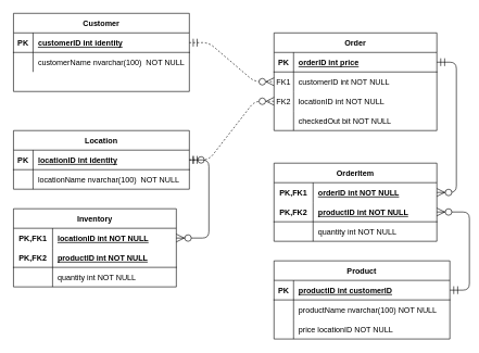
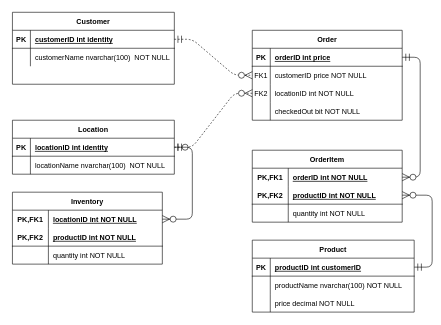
- <mxCell id="8" value="customerID int NOT NULL" style="shape=partialRectangle;overflow=hidden;connectable=0;fillColor=none;top=0;left=0;bottom=0;right=0;align=left;spacingLeft=6;" parent="6" vertex="1"><mxGeometry x="30" width="220" height="30" as="geometry" /></mxCell>
+ <mxCell id="8" value="customerID price NOT NULL" style="shape=partialRectangle;overflow=hidden;connectable=0;fillColor=none;top=0;left=0;bottom=0;right=0;align=left;spacingLeft=6;" parent="6" vertex="1"><mxGeometry x="30" width="220" height="30" as="geometry" /></mxCell>
- <mxCell id="53" value="price locationID NOT NULL" style="shape=partialRectangle;connectable=0;fillColor=none;top=0;left=0;bottom=0;right=0;align=left;spacingLeft=6;overflow=hidden;" parent="51" vertex="1"><mxGeometry x="30" width="240" height="30" as="geometry" /></mxCell>
+ <mxCell id="53" value="price decimal NOT NULL" style="shape=partialRectangle;connectable=0;fillColor=none;top=0;left=0;bottom=0;right=0;align=left;spacingLeft=6;overflow=hidden;" parent="51" vertex="1"><mxGeometry x="30" width="240" height="30" as="geometry" /></mxCell>
